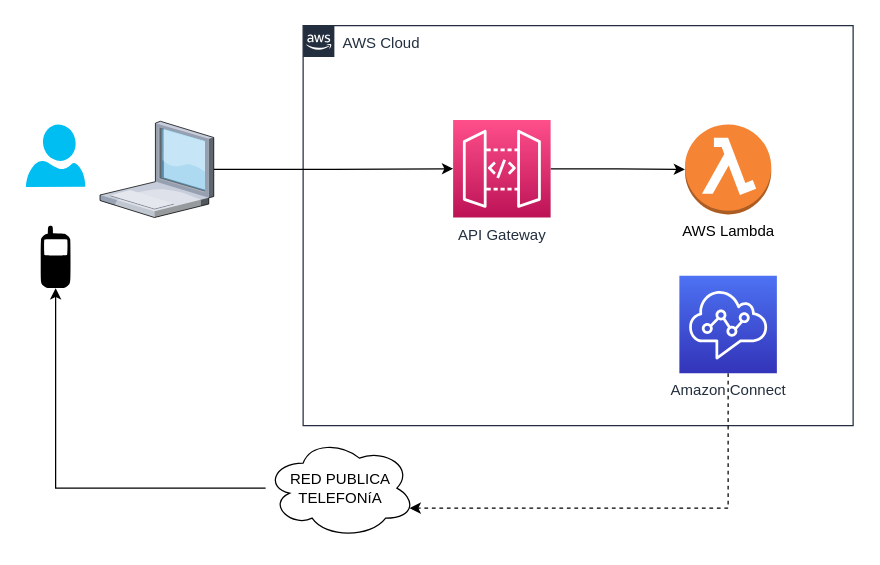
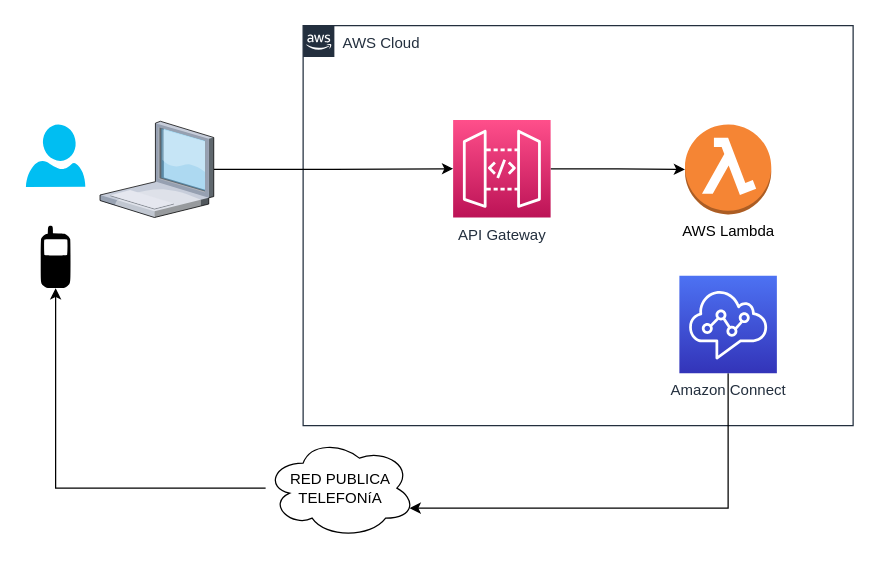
- <mxCell id="3" style="edgeStyle=orthogonalEdgeStyle;rounded=0;orthogonalLoop=1;jettySize=auto;html=1;entryX=0.96;entryY=0.7;entryDx=0;entryDy=0;entryPerimeter=0;dashed=1;" edge="1" parent="1" source="4" target="13"><mxGeometry relative="1" as="geometry"><Array as="points"><mxPoint x="582" y="406" /></Array></mxGeometry></mxCell>
+ <mxCell id="3" style="edgeStyle=orthogonalEdgeStyle;rounded=0;orthogonalLoop=1;jettySize=auto;html=1;entryX=0.96;entryY=0.7;entryDx=0;entryDy=0;entryPerimeter=0;" edge="1" parent="1" source="4" target="13"><mxGeometry relative="1" as="geometry"><Array as="points"><mxPoint x="582" y="406" /></Array></mxGeometry></mxCell>
